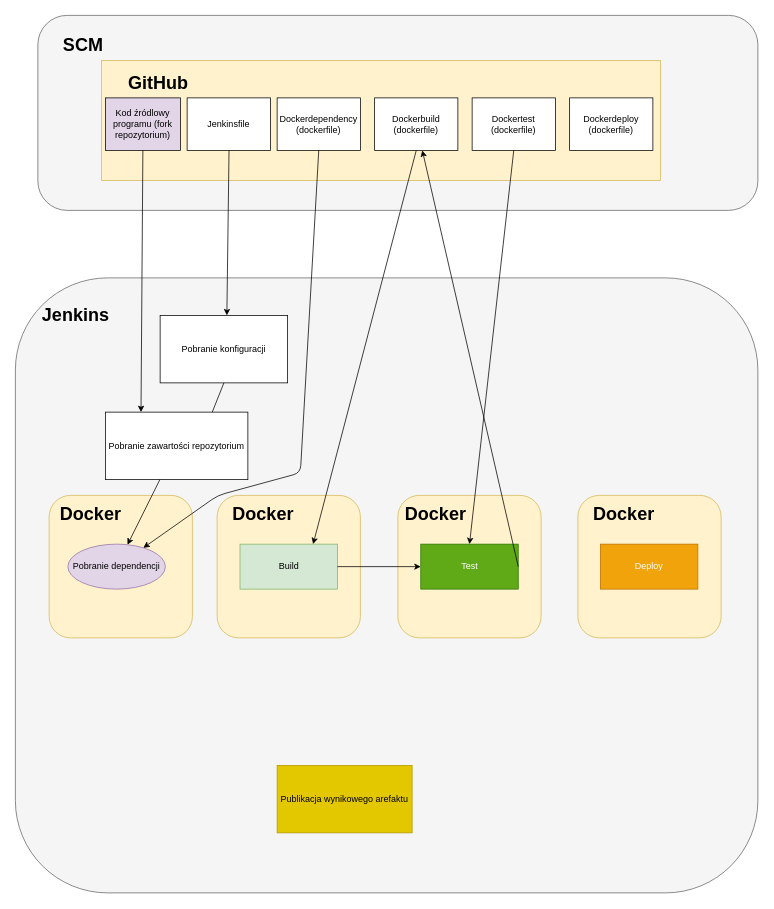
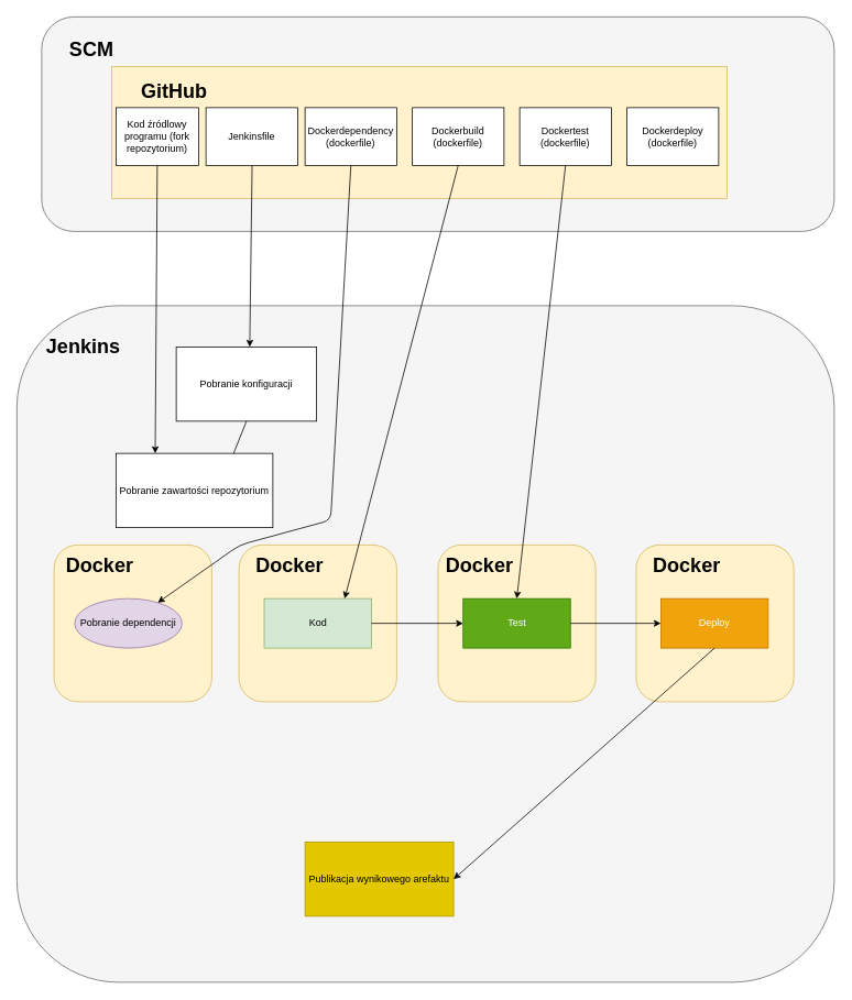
- <mxCell id="6" value="Kod źródlowy programu (fork repozytorium)" style="rounded=0;whiteSpace=wrap;html=1;fillColor=#e1d5e7;" parent="1" vertex="1"><mxGeometry x="140" y="130" width="100" height="70" as="geometry" /></mxCell>
+ <mxCell id="6" value="Kod źródlowy programu (fork repozytorium)" style="rounded=0;whiteSpace=wrap;html=1;" parent="1" vertex="1"><mxGeometry x="140" y="130" width="100" height="70" as="geometry" /></mxCell>
- <mxCell id="35" value="" style="endArrow=classic;html=1;exitX=1;exitY=0.5;exitDx=0;exitDy=0;" parent="1" source="29" target="16" edge="1"><mxGeometry width="50" height="50" relative="1" as="geometry"><mxPoint x="620" y="720" as="sourcePoint" /><mxPoint x="670" y="670" as="targetPoint" /></mxGeometry></mxCell>
+ <mxCell id="35" value="" style="endArrow=classic;html=1;exitX=1;exitY=0.5;exitDx=0;exitDy=0;entryX=0;entryY=0.5;entryDx=0;entryDy=0;" parent="1" source="29" target="34" edge="1"><mxGeometry width="50" height="50" relative="1" as="geometry"><mxPoint x="620" y="720" as="sourcePoint" /><mxPoint x="670" y="670" as="targetPoint" /></mxGeometry></mxCell>
- <mxCell id="24" value="" style="endArrow=classic;html=1;rounded=0;" parent="1" source="11" target="23" edge="1"><mxGeometry width="50" height="50" relative="1" as="geometry"><mxPoint x="318" y="530" as="sourcePoint" /><mxPoint x="302.5" y="569" as="targetPoint" /></mxGeometry></mxCell>
- <mxCell id="26" value="Build" style="rounded=0;whiteSpace=wrap;html=1;fillColor=#d5e8d4;strokeColor=#82b366;" parent="1" vertex="1"><mxGeometry x="319.5" y="725" width="130" height="60" as="geometry" /></mxCell>
+ <mxCell id="26" value="Kod" style="rounded=0;whiteSpace=wrap;html=1;fillColor=#d5e8d4;strokeColor=#82b366;" parent="1" vertex="1"><mxGeometry x="319.5" y="725" width="130" height="60" as="geometry" /></mxCell>
+ <mxCell id="36" value="" style="endArrow=classic;html=1;exitX=0.5;exitY=1;exitDx=0;exitDy=0;entryX=1;entryY=0.5;entryDx=0;entryDy=0;" parent="1" source="34" target="15" edge="1"><mxGeometry width="50" height="50" relative="1" as="geometry"><mxPoint x="620" y="720" as="sourcePoint" /><mxPoint x="670" y="670" as="targetPoint" /></mxGeometry></mxCell>
